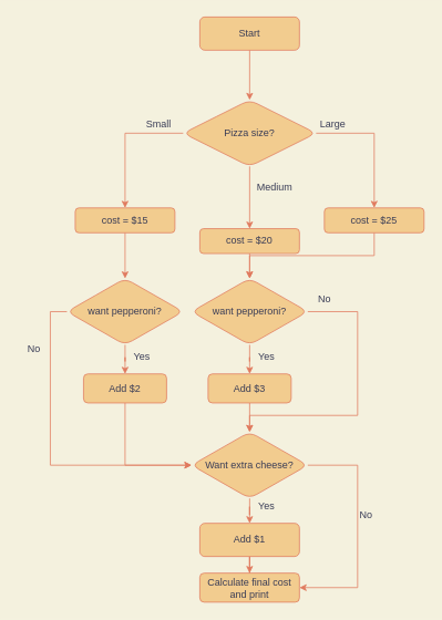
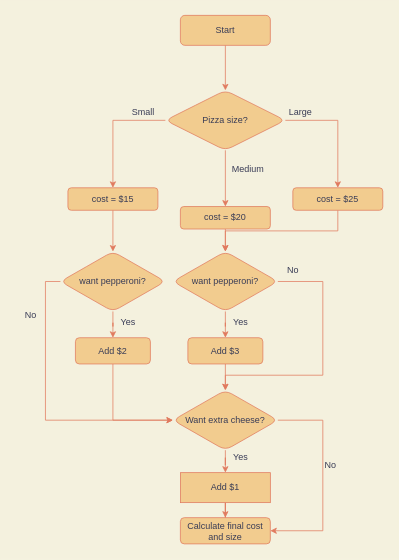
- <mxCell id="9" value="Add $1" style="whiteSpace=wrap;html=1;fillColor=#F2CC8F;strokeColor=#E07A5F;fontColor=#393C56;rounded=1;" vertex="1" parent="1"><mxGeometry x="240" y="630" width="120" height="40" as="geometry" /></mxCell>
+ <mxCell id="9" value="Add $1" style="whiteSpace=wrap;html=1;fillColor=#F2CC8F;strokeColor=#E07A5F;fontColor=#393C56;rounded=0;" vertex="1" parent="1"><mxGeometry x="240" y="630" width="120" height="40" as="geometry" /></mxCell>
- <mxCell id="29" value="Calculate final cost and print" style="whiteSpace=wrap;html=1;fillColor=#F2CC8F;strokeColor=#E07A5F;fontColor=#393C56;rounded=1;" vertex="1" parent="1"><mxGeometry x="240" y="690" width="120" height="35" as="geometry" /></mxCell>
+ <mxCell id="29" value="Calculate final cost and size" style="whiteSpace=wrap;html=1;fillColor=#F2CC8F;strokeColor=#E07A5F;fontColor=#393C56;rounded=1;" vertex="1" parent="1"><mxGeometry x="240" y="690" width="120" height="35" as="geometry" /></mxCell>
